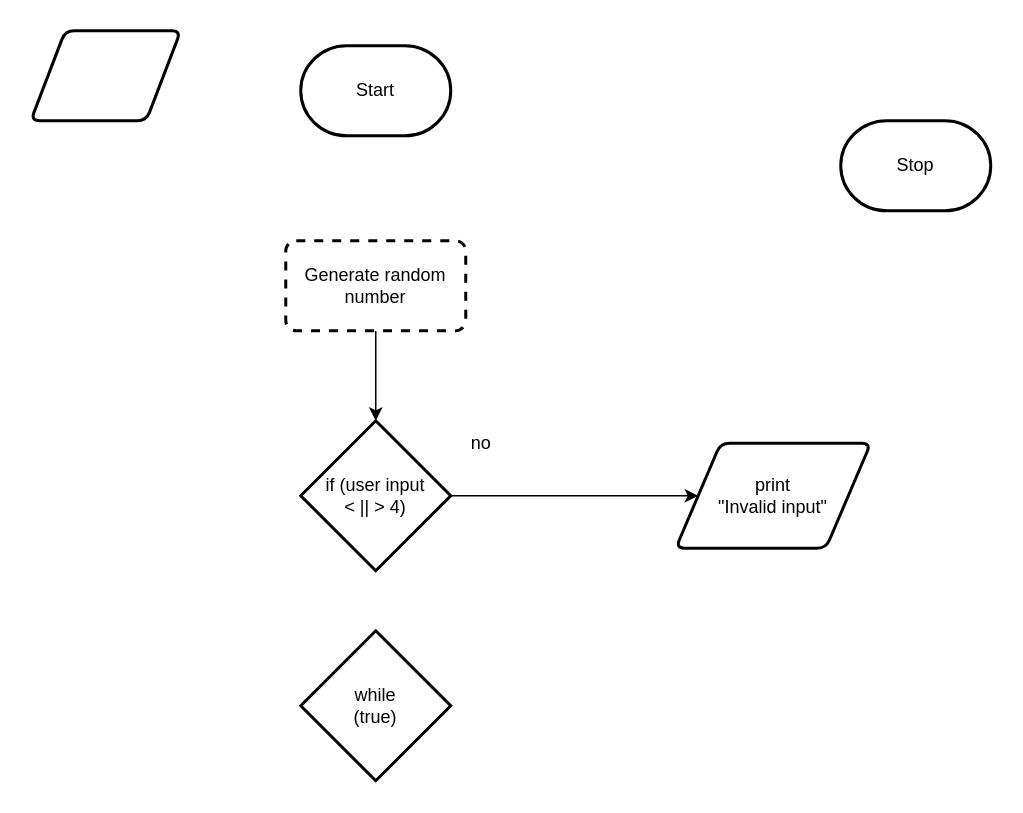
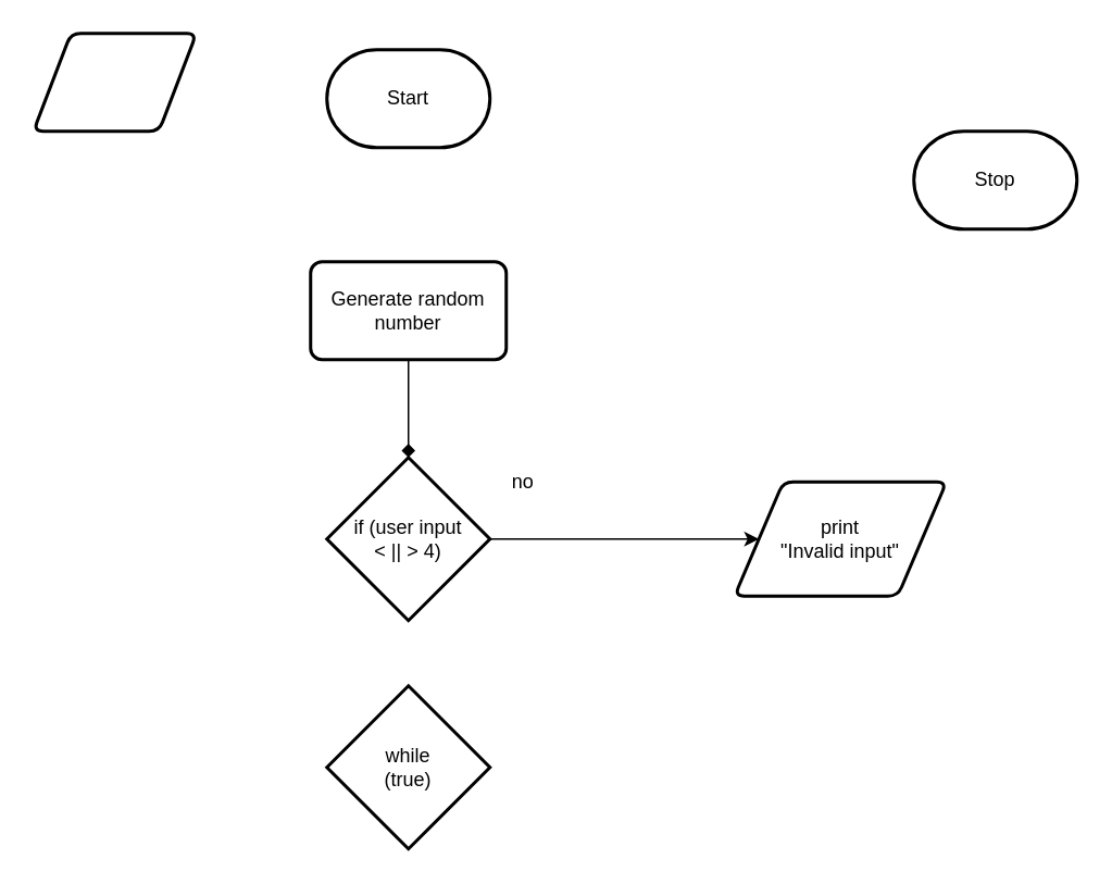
- <mxCell id="3" value="Generate random number" style="rounded=1;whiteSpace=wrap;html=1;absoluteArcSize=1;arcSize=14;strokeWidth=2;dashed=1;" vertex="1" parent="1"><mxGeometry x="190" y="160" width="120" height="60" as="geometry" /></mxCell>
+ <mxCell id="3" value="Generate random number" style="rounded=1;whiteSpace=wrap;html=1;absoluteArcSize=1;arcSize=14;strokeWidth=2;" vertex="1" parent="1"><mxGeometry x="190" y="160" width="120" height="60" as="geometry" /></mxCell>
- <mxCell id="2" style="edgeStyle=none;html=1;entryX=0.5;entryY=0;entryDx=0;entryDy=0;entryPerimeter=0;" edge="1" parent="1" source="3" target="8"><mxGeometry relative="1" as="geometry" /></mxCell>
+ <mxCell id="2" style="edgeStyle=none;html=1;entryX=0.5;entryY=0;entryDx=0;entryDy=0;entryPerimeter=0;endArrow=diamond;" edge="1" parent="1" source="3" target="8"><mxGeometry relative="1" as="geometry" /></mxCell>
